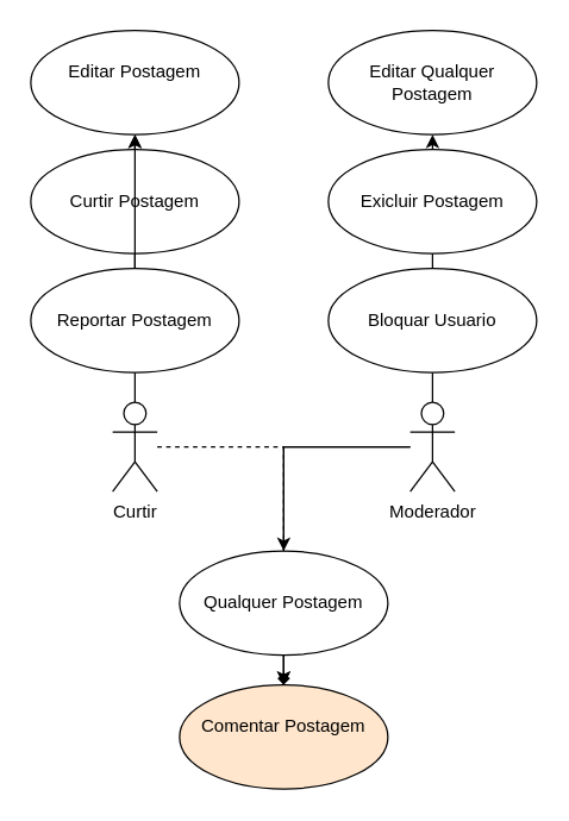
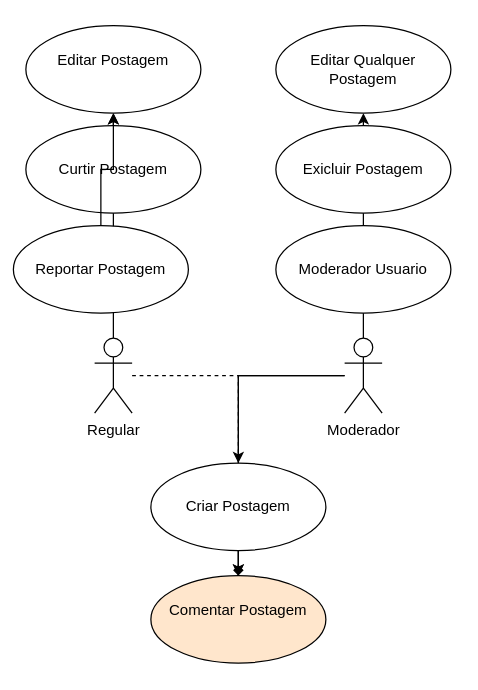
- <mxCell id="18" value="Reportar Postagem" style="ellipse;whiteSpace=wrap;html=1;" vertex="1" parent="1"><mxGeometry x="20" y="180" width="140" height="70" as="geometry" /></mxCell>
+ <mxCell id="18" value="Reportar Postagem" style="ellipse;whiteSpace=wrap;html=1;" vertex="1" parent="1"><mxGeometry x="10" y="180" width="140" height="70" as="geometry" /></mxCell>
- <mxCell id="11" value="Bloquar Usuario" style="ellipse;whiteSpace=wrap;html=1;" vertex="1" parent="1"><mxGeometry x="220" y="180" width="140" height="70" as="geometry" /></mxCell>
+ <mxCell id="11" value="Moderador Usuario" style="ellipse;whiteSpace=wrap;html=1;" vertex="1" parent="1"><mxGeometry x="220" y="180" width="140" height="70" as="geometry" /></mxCell>
- <mxCell id="4" value="Curtir" style="shape=umlActor;verticalLabelPosition=bottom;verticalAlign=top;html=1;outlineConnect=0;" vertex="1" parent="1"><mxGeometry x="75" y="270" width="30" height="60" as="geometry" /></mxCell>
+ <mxCell id="4" value="Regular" style="shape=umlActor;verticalLabelPosition=bottom;verticalAlign=top;html=1;outlineConnect=0;" vertex="1" parent="1"><mxGeometry x="75" y="270" width="30" height="60" as="geometry" /></mxCell>
- <mxCell id="15" value="Qualquer Postagem" style="ellipse;whiteSpace=wrap;html=1;" vertex="1" parent="1"><mxGeometry x="120" y="370" width="140" height="70" as="geometry" /></mxCell>
+ <mxCell id="15" value="Criar Postagem" style="ellipse;whiteSpace=wrap;html=1;" vertex="1" parent="1"><mxGeometry x="120" y="370" width="140" height="70" as="geometry" /></mxCell>
